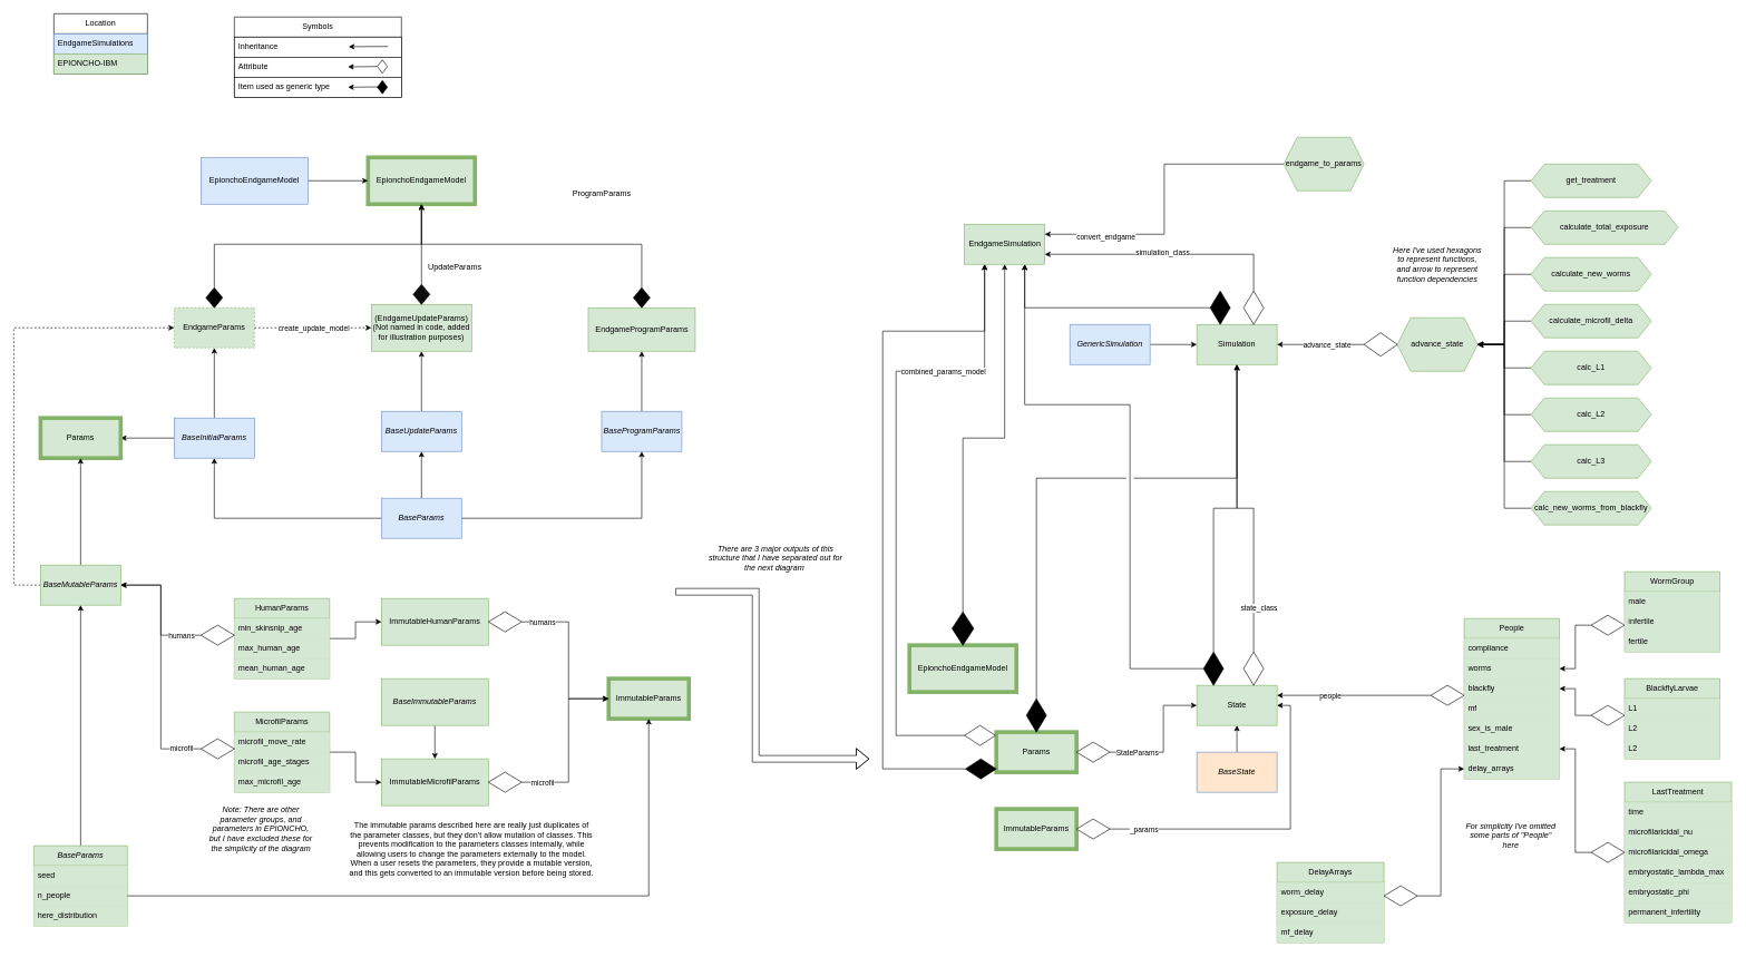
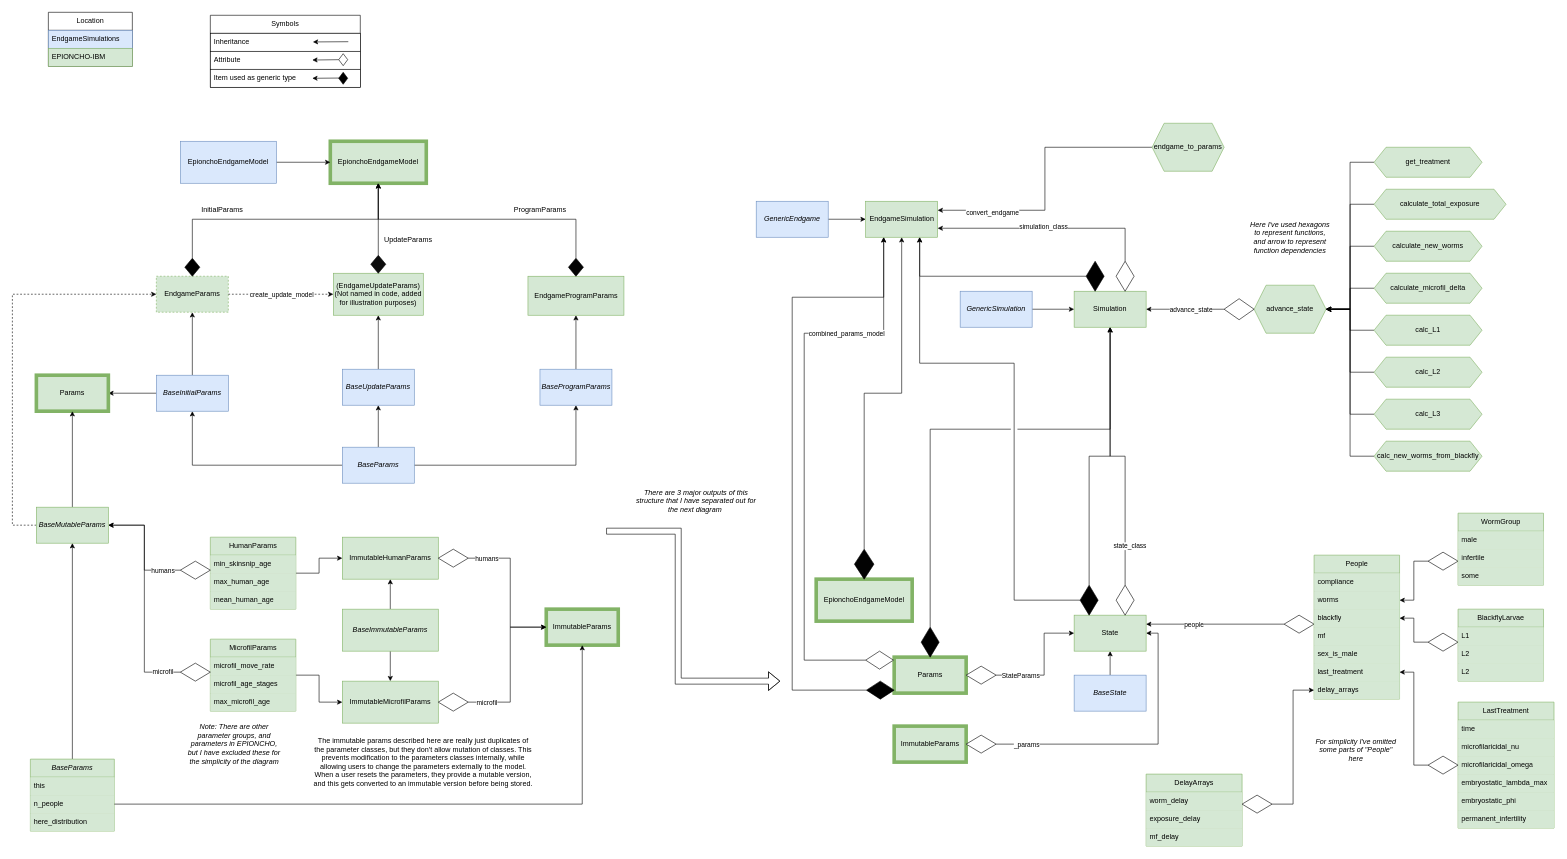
- <mxCell id="29" value="ProgramParams" style="text;html=1;strokeColor=none;fillColor=none;align=center;verticalAlign=middle;whiteSpace=wrap;rounded=0;" parent="1" vertex="1"><mxGeometry x="870" y="275" width="60" height="30" as="geometry" /></mxCell>
+ <mxCell id="29" value="ProgramParams" style="text;html=1;strokeColor=none;fillColor=none;align=center;verticalAlign=middle;whiteSpace=wrap;rounded=0;" parent="1" vertex="1"><mxGeometry x="870" y="335" width="60" height="30" as="geometry" /></mxCell>
+ <mxCell id="28" value="InitialParams" style="text;html=1;strokeColor=none;fillColor=none;align=center;verticalAlign=middle;whiteSpace=wrap;rounded=0;" parent="1" vertex="1"><mxGeometry x="340" y="335" width="60" height="30" as="geometry" /></mxCell>
+ <mxCell id="158" value="&lt;i&gt;GenericEndgame&lt;/i&gt;" style="whiteSpace=wrap;html=1;fillColor=#dae8fc;strokeColor=#6c8ebf;rounded=0;" vertex="1" parent="1"><mxGeometry x="1260" y="335" width="120" height="60" as="geometry" /></mxCell>
+ <mxCell id="157" style="edgeStyle=orthogonalEdgeStyle;rounded=0;orthogonalLoop=1;jettySize=auto;html=1;exitX=1;exitY=0.5;exitDx=0;exitDy=0;entryX=0;entryY=0.5;entryDx=0;entryDy=0;" edge="1" parent="1" source="158" target="154"><mxGeometry relative="1" as="geometry" /></mxCell>
- <mxCell id="103" value="fertile" style="text;strokeColor=#82b366;fillColor=#d5e8d4;align=left;verticalAlign=middle;spacingLeft=4;spacingRight=4;overflow=hidden;points=[[0,0.5],[1,0.5]];portConstraint=eastwest;rotatable=0;whiteSpace=wrap;html=1;strokeWidth=0;" vertex="1" parent="100"><mxGeometry y="90" width="142.5" height="30" as="geometry" /></mxCell>
+ <mxCell id="103" value="some" style="text;strokeColor=#82b366;fillColor=#d5e8d4;align=left;verticalAlign=middle;spacingLeft=4;spacingRight=4;overflow=hidden;points=[[0,0.5],[1,0.5]];portConstraint=eastwest;rotatable=0;whiteSpace=wrap;html=1;strokeWidth=0;" vertex="1" parent="100"><mxGeometry y="90" width="142.5" height="30" as="geometry" /></mxCell>
+ <mxCell id="58" value="" style="edgeStyle=orthogonalEdgeStyle;rounded=0;orthogonalLoop=1;jettySize=auto;html=1;" parent="1" source="59" target="61" edge="1"><mxGeometry relative="1" as="geometry" /></mxCell>
- <mxCell id="71" value="&lt;i&gt;BaseState&lt;/i&gt;" style="whiteSpace=wrap;html=1;fillColor=#ffe6cc;strokeColor=#6c8ebf;rounded=0;" parent="1" vertex="1"><mxGeometry x="1790" y="1125" width="120" height="60" as="geometry" /></mxCell>
+ <mxCell id="71" value="&lt;i&gt;BaseState&lt;/i&gt;" style="whiteSpace=wrap;html=1;fillColor=#dae8fc;strokeColor=#6c8ebf;rounded=0;" parent="1" vertex="1"><mxGeometry x="1790" y="1125" width="120" height="60" as="geometry" /></mxCell>
- <mxCell id="37" value="seed" style="text;strokeColor=#82b366;fillColor=#d5e8d4;align=left;verticalAlign=middle;spacingLeft=4;spacingRight=4;overflow=hidden;points=[[0,0.5],[1,0.5]];portConstraint=eastwest;rotatable=0;whiteSpace=wrap;html=1;strokeWidth=0;" parent="36" vertex="1"><mxGeometry y="30" width="140" height="30" as="geometry" /></mxCell>
+ <mxCell id="37" value="this" style="text;strokeColor=#82b366;fillColor=#d5e8d4;align=left;verticalAlign=middle;spacingLeft=4;spacingRight=4;overflow=hidden;points=[[0,0.5],[1,0.5]];portConstraint=eastwest;rotatable=0;whiteSpace=wrap;html=1;strokeWidth=0;" parent="36" vertex="1"><mxGeometry y="30" width="140" height="30" as="geometry" /></mxCell>
